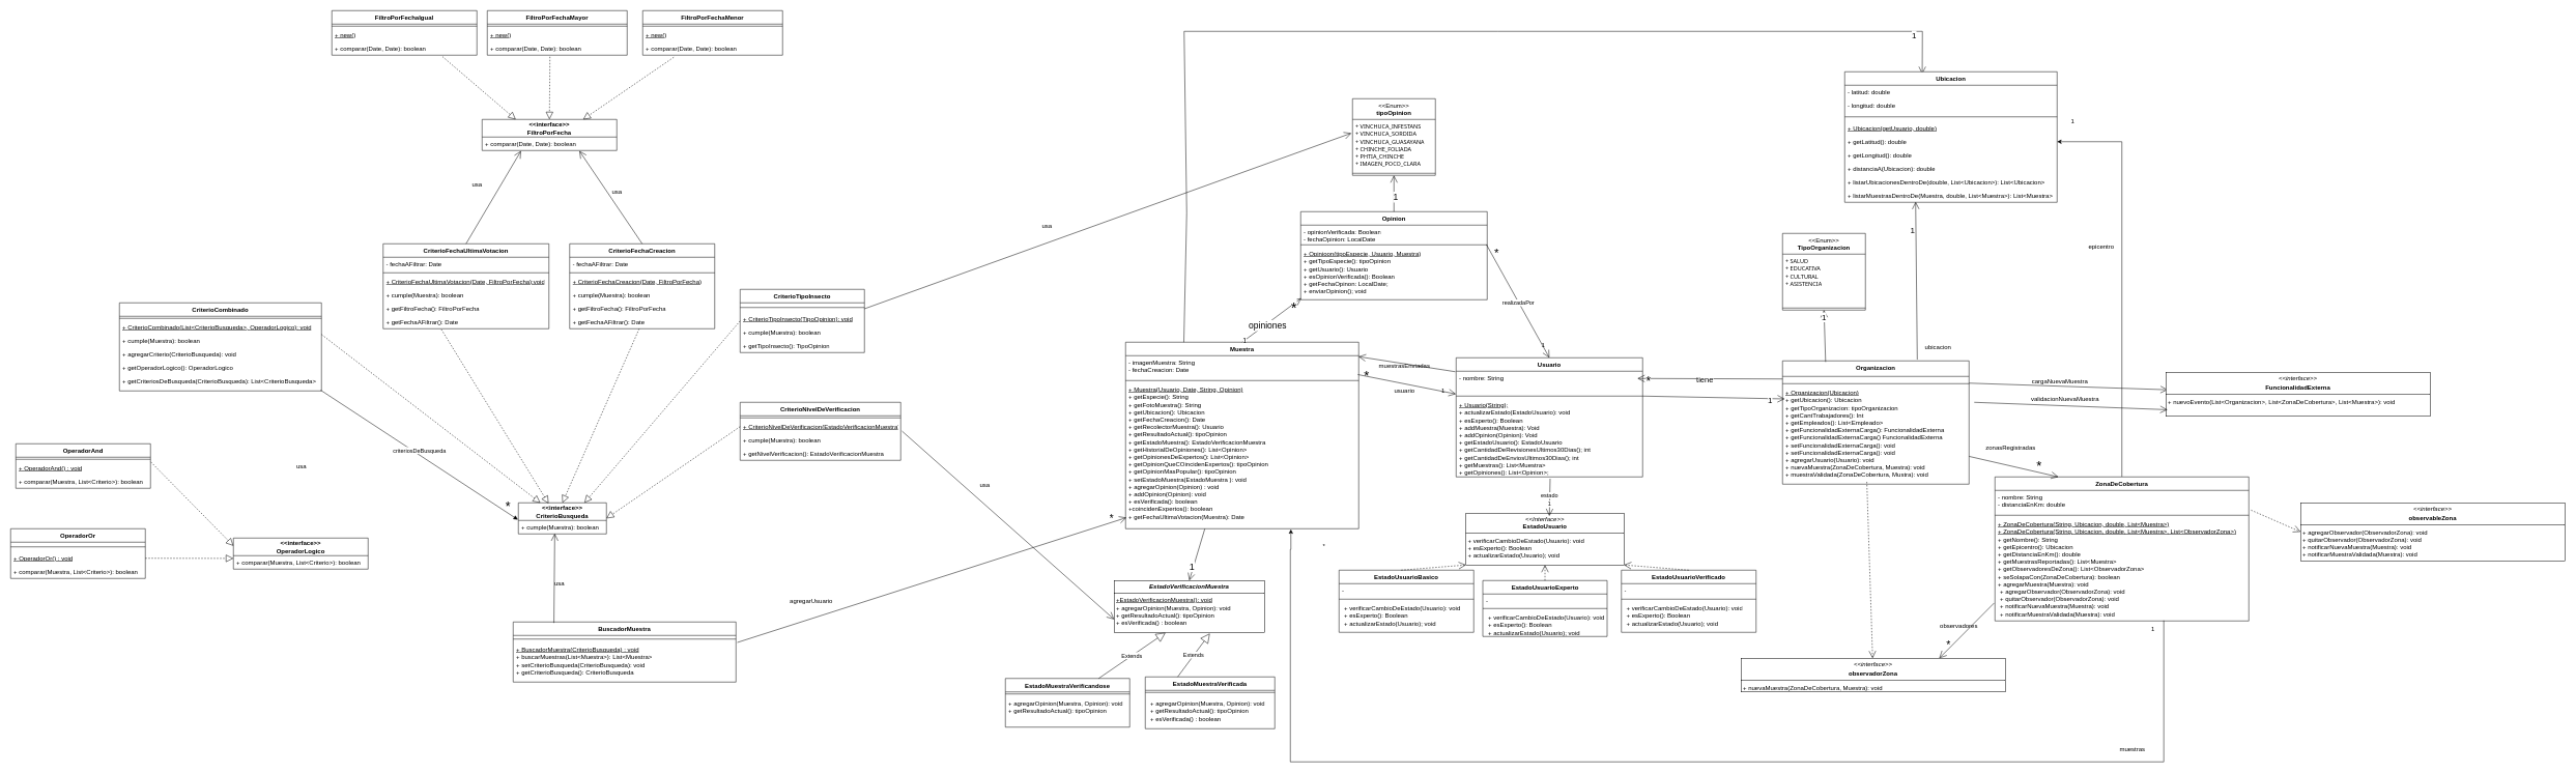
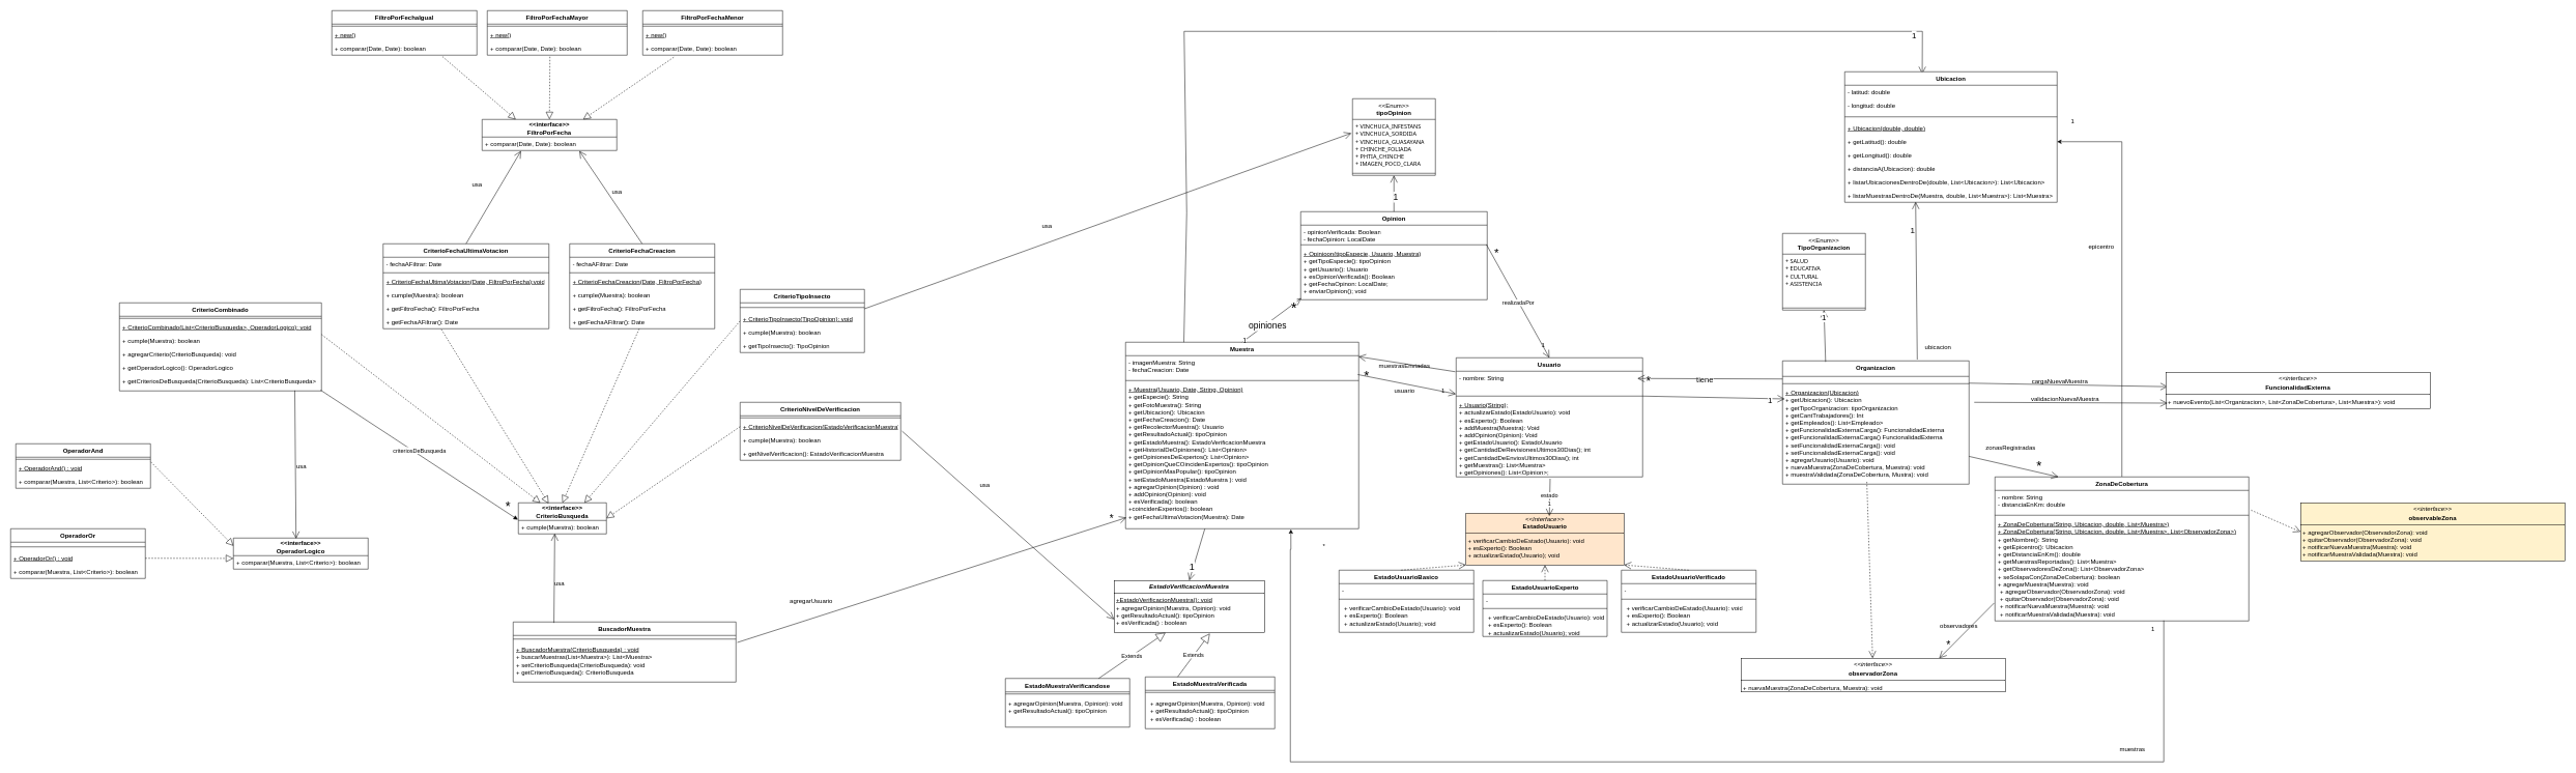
- <mxCell id="168" value="&lt;u&gt;+ Ubicacion(&lt;span&gt;&lt;font style=&quot;color: rgb(0, 0, 0);&quot;&gt;getUsuario, double&lt;/font&gt;&lt;/span&gt;)&lt;/u&gt;" style="text;strokeColor=none;fillColor=none;align=left;verticalAlign=top;spacingLeft=4;spacingRight=4;overflow=hidden;rotatable=0;points=[[0,0.5],[1,0.5]];portConstraint=eastwest;whiteSpace=wrap;html=1;" parent="164" vertex="1"><mxGeometry y="96" width="410" height="26" as="geometry" /></mxCell>
+ <mxCell id="168" value="&lt;u&gt;+ Ubicacion(&lt;span&gt;&lt;font style=&quot;color: rgb(0, 0, 0);&quot;&gt;double, double&lt;/font&gt;&lt;/span&gt;)&lt;/u&gt;" style="text;strokeColor=none;fillColor=none;align=left;verticalAlign=top;spacingLeft=4;spacingRight=4;overflow=hidden;rotatable=0;points=[[0,0.5],[1,0.5]];portConstraint=eastwest;whiteSpace=wrap;html=1;" parent="164" vertex="1"><mxGeometry y="96" width="410" height="26" as="geometry" /></mxCell>
- <mxCell id="184" value="&lt;p style=&quot;margin:0px;margin-top:4px;text-align:center;&quot;&gt;&lt;i&gt;&lt;font style=&quot;color: rgb(0, 0, 0);&quot;&gt;&amp;lt;&amp;lt;interface&amp;gt;&amp;gt;&lt;/font&gt;&lt;/i&gt;&lt;/p&gt;&lt;p style=&quot;margin:0px;margin-top:4px;text-align:center;&quot;&gt;&lt;b style=&quot;&quot;&gt;&lt;font style=&quot;color: rgb(0, 0, 0);&quot;&gt;FuncionalidadExterna&lt;/font&gt;&lt;/b&gt;&lt;/p&gt;&lt;hr size=&quot;1&quot; style=&quot;border-style:solid;&quot;&gt;&lt;p style=&quot;margin:0px;margin-left:4px;&quot;&gt;&lt;font style=&quot;color: rgb(0, 0, 0);&quot;&gt;+ nuevoEvento(List&amp;lt;Organizacion&amp;gt;, List&amp;lt;ZonaDeCobertura&amp;gt;, List&amp;lt;Muestra&amp;gt;): void&lt;/font&gt;&lt;/p&gt;&lt;p style=&quot;margin:0px;margin-left:4px;&quot;&gt;&lt;br&gt;&lt;/p&gt;" style="verticalAlign=top;align=left;overflow=fill;html=1;whiteSpace=wrap;" parent="1" vertex="1"><mxGeometry x="4180" y="718" width="510" height="85" as="geometry" /></mxCell>
+ <mxCell id="184" value="&lt;p style=&quot;margin:0px;margin-top:4px;text-align:center;&quot;&gt;&lt;i&gt;&lt;font style=&quot;color: rgb(0, 0, 0);&quot;&gt;&amp;lt;&amp;lt;interface&amp;gt;&amp;gt;&lt;/font&gt;&lt;/i&gt;&lt;/p&gt;&lt;p style=&quot;margin:0px;margin-top:4px;text-align:center;&quot;&gt;&lt;b style=&quot;&quot;&gt;&lt;font style=&quot;color: rgb(0, 0, 0);&quot;&gt;FuncionalidadExterna&lt;/font&gt;&lt;/b&gt;&lt;/p&gt;&lt;hr size=&quot;1&quot; style=&quot;border-style:solid;&quot;&gt;&lt;p style=&quot;margin:0px;margin-left:4px;&quot;&gt;&lt;font style=&quot;color: rgb(0, 0, 0);&quot;&gt;+ nuevoEvento(List&amp;lt;Organizacion&amp;gt;, List&amp;lt;ZonaDeCobertura&amp;gt;, List&amp;lt;Muestra&amp;gt;): void&lt;/font&gt;&lt;/p&gt;&lt;p style=&quot;margin:0px;margin-left:4px;&quot;&gt;&lt;br&gt;&lt;/p&gt;" style="verticalAlign=top;align=left;overflow=fill;html=1;whiteSpace=wrap;" parent="1" vertex="1"><mxGeometry x="4180" y="718" width="510" height="70" as="geometry" /></mxCell>
+ <mxCell id="62" value="" style="endArrow=open;endFill=1;endSize=12;html=1;rounded=0;entryX=0.465;entryY=0.021;entryDx=0;entryDy=0;exitX=0.868;exitY=0.973;exitDx=0;exitDy=0;exitPerimeter=0;entryPerimeter=0;" parent="1" source="55" target="58" edge="1"><mxGeometry width="160" relative="1" as="geometry"><mxPoint x="800" y="970" as="sourcePoint" /><mxPoint x="1687" y="1220" as="targetPoint" /></mxGeometry></mxCell>
- <mxCell id="185" value="&lt;p style=&quot;margin:0px;margin-top:4px;text-align:center;&quot;&gt;&lt;i&gt;&lt;font style=&quot;color: rgb(0, 0, 0);&quot;&gt;&amp;lt;&amp;lt;interface&amp;gt;&amp;gt;&lt;/font&gt;&lt;/i&gt;&lt;/p&gt;&lt;p style=&quot;margin:0px;margin-top:4px;text-align:center;&quot;&gt;&lt;b style=&quot;&quot;&gt;&lt;font style=&quot;color: rgb(0, 0, 0);&quot;&gt;observableZona&lt;/font&gt;&lt;/b&gt;&lt;/p&gt;&lt;hr size=&quot;1&quot; style=&quot;border-style:solid;&quot;&gt;&lt;p style=&quot;margin:0px;margin-left:4px;&quot;&gt;&lt;font style=&quot;color: rgb(0, 0, 0);&quot;&gt;+ agregarObservador(ObservadorZona): void&lt;/font&gt;&lt;/p&gt;&lt;p style=&quot;margin:0px;margin-left:4px;&quot;&gt;+ quitarObservador(ObservadorZona): void&lt;/p&gt;&lt;p style=&quot;margin:0px;margin-left:4px;&quot;&gt;+ notificarNuevaMuestra(Muestra): void&lt;/p&gt;&lt;p style=&quot;margin:0px;margin-left:4px;&quot;&gt;+ notificarMuestraValidada(Muestra): void&lt;/p&gt;" style="verticalAlign=top;align=left;overflow=fill;html=1;whiteSpace=wrap;" parent="1" vertex="1"><mxGeometry x="4440" y="970" width="510" height="112" as="geometry" /></mxCell>
+ <mxCell id="185" value="&lt;p style=&quot;margin:0px;margin-top:4px;text-align:center;&quot;&gt;&lt;i&gt;&lt;font style=&quot;color: rgb(0, 0, 0);&quot;&gt;&amp;lt;&amp;lt;interface&amp;gt;&amp;gt;&lt;/font&gt;&lt;/i&gt;&lt;/p&gt;&lt;p style=&quot;margin:0px;margin-top:4px;text-align:center;&quot;&gt;&lt;b style=&quot;&quot;&gt;&lt;font style=&quot;color: rgb(0, 0, 0);&quot;&gt;observableZona&lt;/font&gt;&lt;/b&gt;&lt;/p&gt;&lt;hr size=&quot;1&quot; style=&quot;border-style:solid;&quot;&gt;&lt;p style=&quot;margin:0px;margin-left:4px;&quot;&gt;&lt;font style=&quot;color: rgb(0, 0, 0);&quot;&gt;+ agregarObservador(ObservadorZona): void&lt;/font&gt;&lt;/p&gt;&lt;p style=&quot;margin:0px;margin-left:4px;&quot;&gt;+ quitarObservador(ObservadorZona): void&lt;/p&gt;&lt;p style=&quot;margin:0px;margin-left:4px;&quot;&gt;+ notificarNuevaMuestra(Muestra): void&lt;/p&gt;&lt;p style=&quot;margin:0px;margin-left:4px;&quot;&gt;+ notificarMuestraValidada(Muestra): void&lt;/p&gt;" style="verticalAlign=top;align=left;overflow=fill;html=1;whiteSpace=wrap;fillColor=#fff2cc;" parent="1" vertex="1"><mxGeometry x="4440" y="970" width="510" height="112" as="geometry" /></mxCell>
- <mxCell id="109" value="&lt;p style=&quot;margin:0px;margin-top:4px;text-align:center;&quot;&gt;&lt;i&gt;&amp;lt;&amp;lt;Interface&amp;gt;&amp;gt;&lt;/i&gt;&lt;br&gt;&lt;b&gt;EstadoUsuario&lt;/b&gt;&lt;/p&gt;&lt;hr size=&quot;1&quot; style=&quot;border-style:solid;&quot;&gt;&lt;p style=&quot;margin:0px;margin-left:4px;&quot;&gt;&lt;font style=&quot;color: rgb(0, 0, 0);&quot;&gt;+ &lt;font&gt;verificarCambioDeEstado&lt;/font&gt;(&lt;font&gt;Usuario&lt;/font&gt;): void&lt;br&gt;&lt;/font&gt;+&amp;nbsp;&lt;span style=&quot;background-color: transparent; color: light-dark(rgb(0, 0, 0), rgb(255, 255, 255));&quot;&gt;esExperto(): Boolean&lt;br&gt;+ actualizarEstado(Usuario); void&lt;/span&gt;&lt;/p&gt;" style="verticalAlign=top;align=left;overflow=fill;html=1;whiteSpace=wrap;" parent="1" vertex="1"><mxGeometry x="2829" y="990" width="305" height="100" as="geometry" /></mxCell>
+ <mxCell id="109" value="&lt;p style=&quot;margin:0px;margin-top:4px;text-align:center;&quot;&gt;&lt;i&gt;&amp;lt;&amp;lt;Interface&amp;gt;&amp;gt;&lt;/i&gt;&lt;br&gt;&lt;b&gt;EstadoUsuario&lt;/b&gt;&lt;/p&gt;&lt;hr size=&quot;1&quot; style=&quot;border-style:solid;&quot;&gt;&lt;p style=&quot;margin:0px;margin-left:4px;&quot;&gt;&lt;font style=&quot;color: rgb(0, 0, 0);&quot;&gt;+ &lt;font&gt;verificarCambioDeEstado&lt;/font&gt;(&lt;font&gt;Usuario&lt;/font&gt;): void&lt;br&gt;&lt;/font&gt;+&amp;nbsp;&lt;span style=&quot;background-color: transparent; color: light-dark(rgb(0, 0, 0), rgb(255, 255, 255));&quot;&gt;esExperto(): Boolean&lt;br&gt;+ actualizarEstado(Usuario); void&lt;/span&gt;&lt;/p&gt;" style="verticalAlign=top;align=left;overflow=fill;html=1;whiteSpace=wrap;fillColor=#ffe6cc;" parent="1" vertex="1"><mxGeometry x="2829" y="990" width="305" height="100" as="geometry" /></mxCell>
